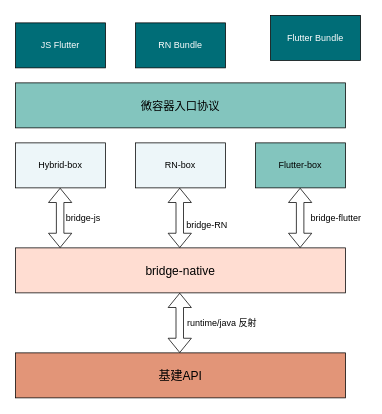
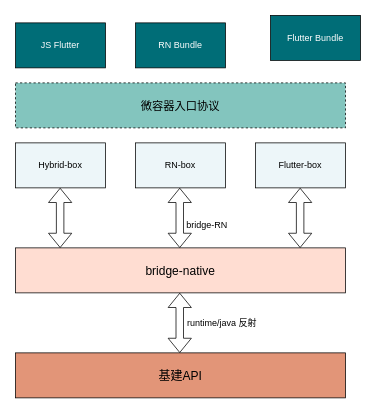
- <mxCell id="9" value="微容器入口协议" style="whiteSpace=wrap;html=1;fillColor=#83C5BE;fontSize=15;" parent="1" vertex="1"><mxGeometry x="20" y="110" width="440" height="60" as="geometry" /></mxCell>
+ <mxCell id="9" value="微容器入口协议" style="whiteSpace=wrap;html=1;fillColor=#83C5BE;fontSize=15;dashed=1;" parent="1" vertex="1"><mxGeometry x="20" y="110" width="440" height="60" as="geometry" /></mxCell>
- <mxCell id="6" value="Flutter-box" style="whiteSpace=wrap;html=1;fillColor=#83c5be;" parent="1" vertex="1"><mxGeometry x="340" y="190" width="120" height="60" as="geometry" /></mxCell>
+ <mxCell id="6" value="Flutter-box" style="whiteSpace=wrap;html=1;fillColor=#EDF6F9;" parent="1" vertex="1"><mxGeometry x="340" y="190" width="120" height="60" as="geometry" /></mxCell>
- <mxCell id="15" value="bridge-js" style="text;html=1;align=center;verticalAlign=middle;resizable=0;points=[];autosize=1;" parent="1" vertex="1"><mxGeometry x="80" y="280" width="60" height="20" as="geometry" /></mxCell>
- <mxCell id="17" value="bridge-flutter" style="text;html=1;align=center;verticalAlign=middle;resizable=0;points=[];autosize=1;fontColor=#000000;" parent="1" vertex="1"><mxGeometry x="407" y="280" width="80" height="20" as="geometry" /></mxCell>
